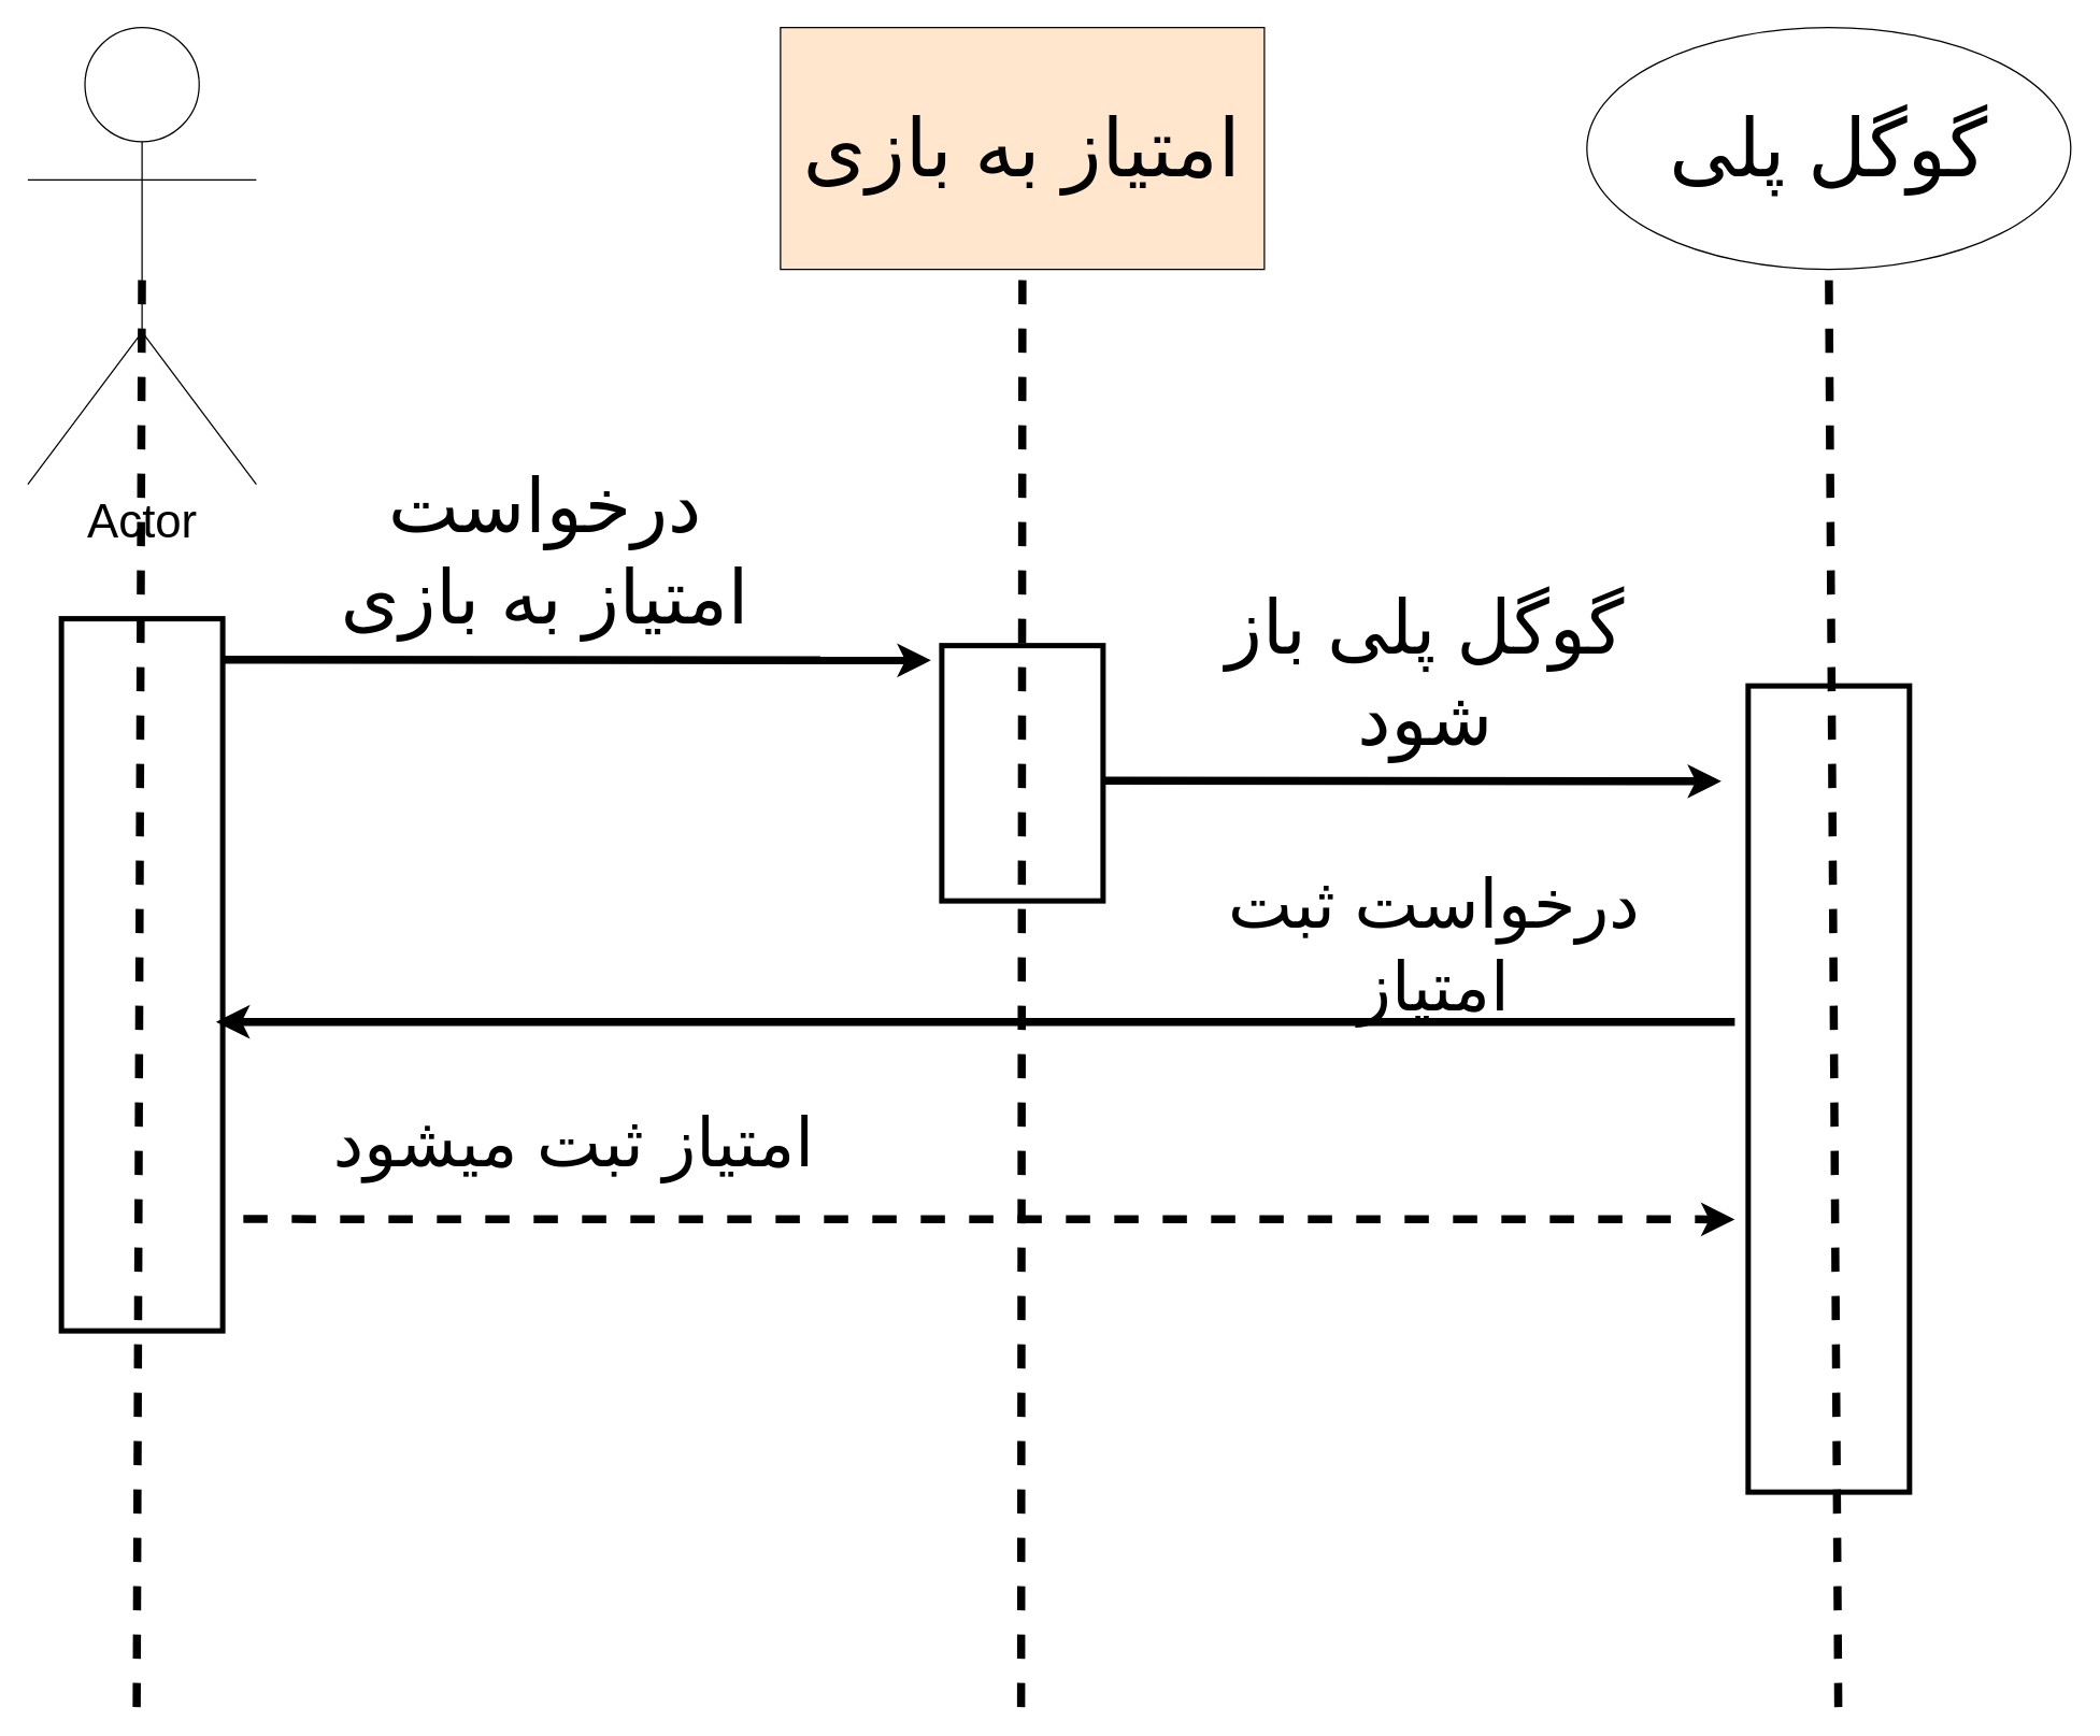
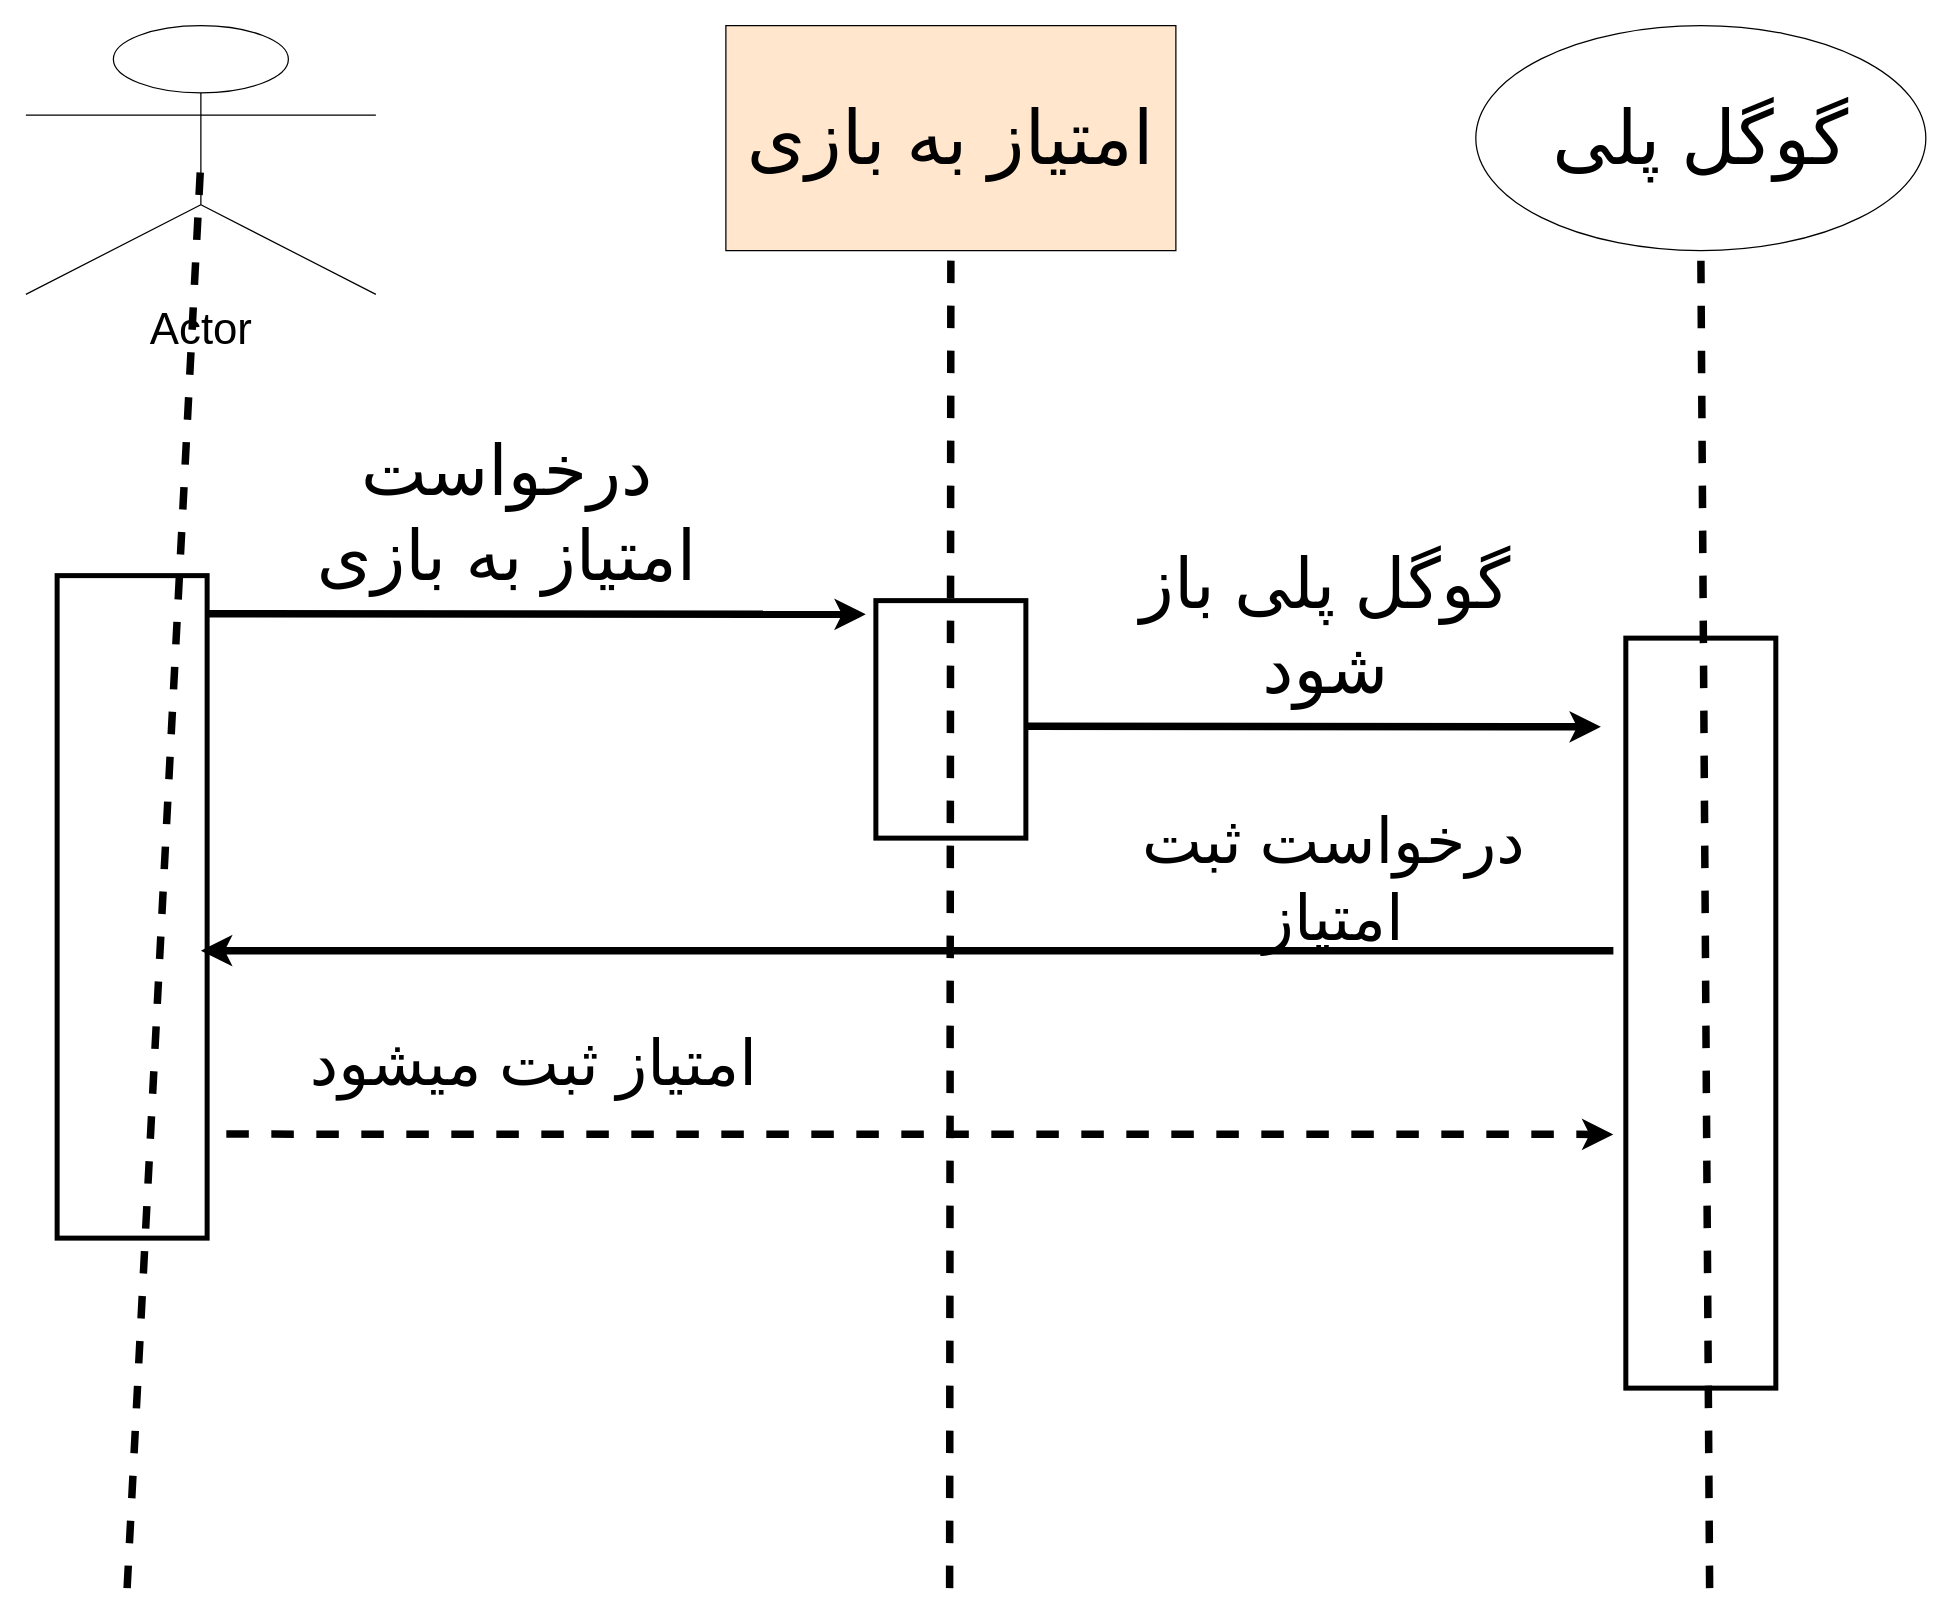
- <mxCell id="2" value="Actor" style="shape=umlActor;verticalLabelPosition=bottom;verticalAlign=top;html=1;outlineConnect=0;rounded=1;fontSize=35;" vertex="1" parent="1"><mxGeometry x="20" y="20" width="170" height="340" as="geometry" /></mxCell>
+ <mxCell id="2" value="Actor" style="shape=umlActor;verticalLabelPosition=bottom;verticalAlign=top;html=1;outlineConnect=0;rounded=1;fontSize=35;" vertex="1" parent="1"><mxGeometry x="20" y="20" width="280" height="215" as="geometry" /></mxCell>
